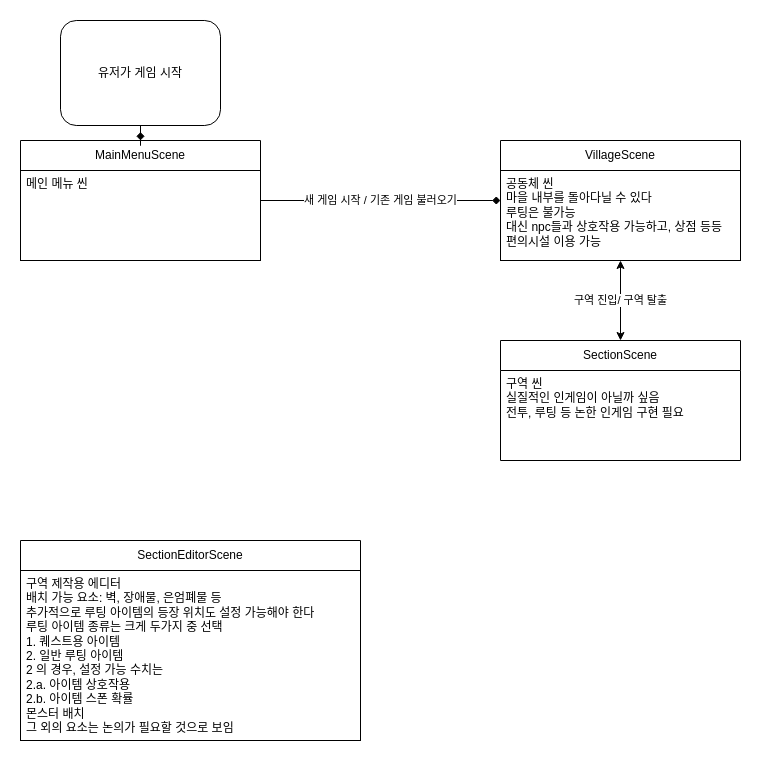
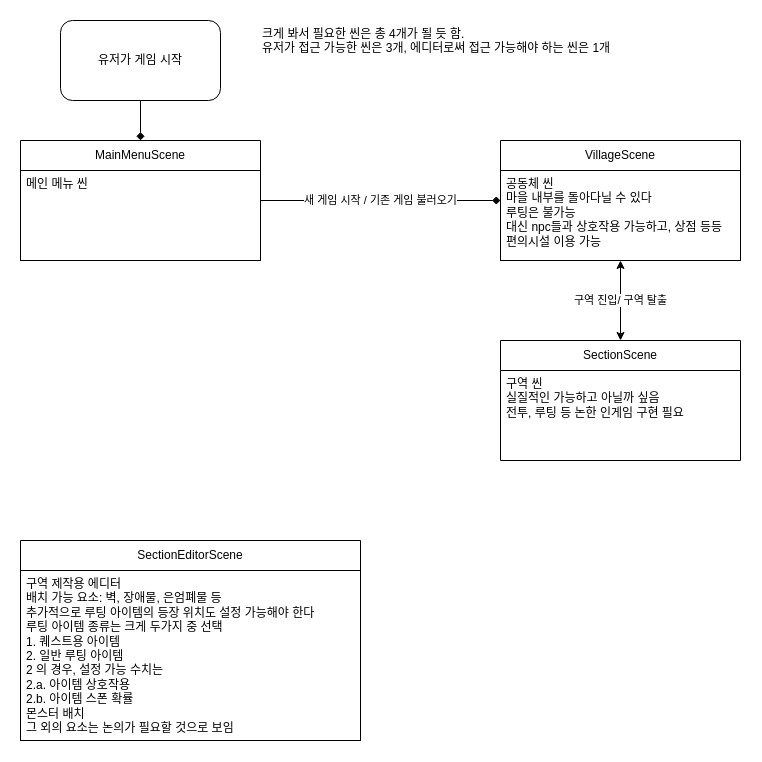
+ <mxCell id="14" value="크게 봐서 필요한 씬은 총 4개가 될 듯 함.&lt;br&gt;유저가 접근 가능한 씬은 3개, 에디터로써 접근 가능해야 하는 씬은 1개" style="text;html=1;strokeColor=none;fillColor=none;align=left;verticalAlign=top;whiteSpace=wrap;rounded=0;" parent="1" vertex="1"><mxGeometry x="260" y="20" width="480" height="30" as="geometry" /></mxCell>
- <mxCell id="11" value="유저가 게임 시작" style="rounded=1;whiteSpace=wrap;html=1;" parent="1" vertex="1"><mxGeometry x="60" y="20" width="160" height="105" as="geometry" /></mxCell>
+ <mxCell id="11" value="유저가 게임 시작" style="rounded=1;whiteSpace=wrap;html=1;" parent="1" vertex="1"><mxGeometry x="60" y="20" width="160" height="80" as="geometry" /></mxCell>
- <mxCell id="9" value="구역 씬&lt;br&gt;실질적인 인게임이 아닐까 싶음&lt;br&gt;전투, 루팅 등 논한 인게임 구현 필요" style="text;strokeColor=none;fillColor=none;align=left;verticalAlign=top;spacingLeft=4;spacingRight=4;overflow=hidden;points=[[0,0.5],[1,0.5]];portConstraint=eastwest;rotatable=0;whiteSpace=wrap;html=1;" parent="8" vertex="1"><mxGeometry y="30" width="240" height="90" as="geometry" /></mxCell>
+ <mxCell id="9" value="구역 씬&lt;br&gt;실질적인 가능하고 아닐까 싶음&lt;br&gt;전투, 루팅 등 논한 인게임 구현 필요" style="text;strokeColor=none;fillColor=none;align=left;verticalAlign=top;spacingLeft=4;spacingRight=4;overflow=hidden;points=[[0,0.5],[1,0.5]];portConstraint=eastwest;rotatable=0;whiteSpace=wrap;html=1;" parent="8" vertex="1"><mxGeometry y="30" width="240" height="90" as="geometry" /></mxCell>
